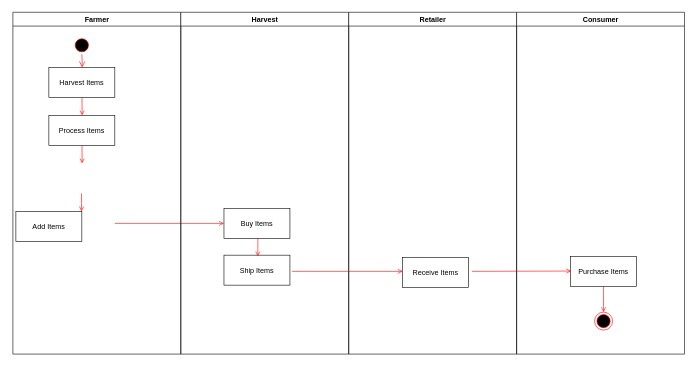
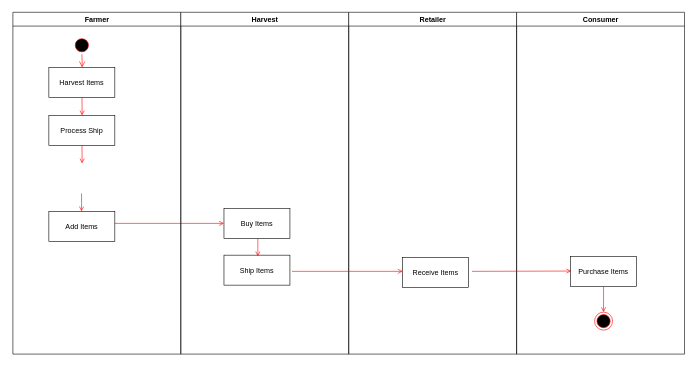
- <mxCell id="6" value="Process Items" style="" parent="2" vertex="1"><mxGeometry x="60" y="172" width="110" height="50" as="geometry" /></mxCell>
+ <mxCell id="6" value="Process Ship" style="" parent="2" vertex="1"><mxGeometry x="60" y="172" width="110" height="50" as="geometry" /></mxCell>
- <mxCell id="9" value="Add Items" style="" vertex="1" parent="2"><mxGeometry x="5" y="332" width="110" height="50" as="geometry" /></mxCell>
+ <mxCell id="9" value="Add Items" style="" vertex="1" parent="2"><mxGeometry x="60" y="332" width="110" height="50" as="geometry" /></mxCell>
